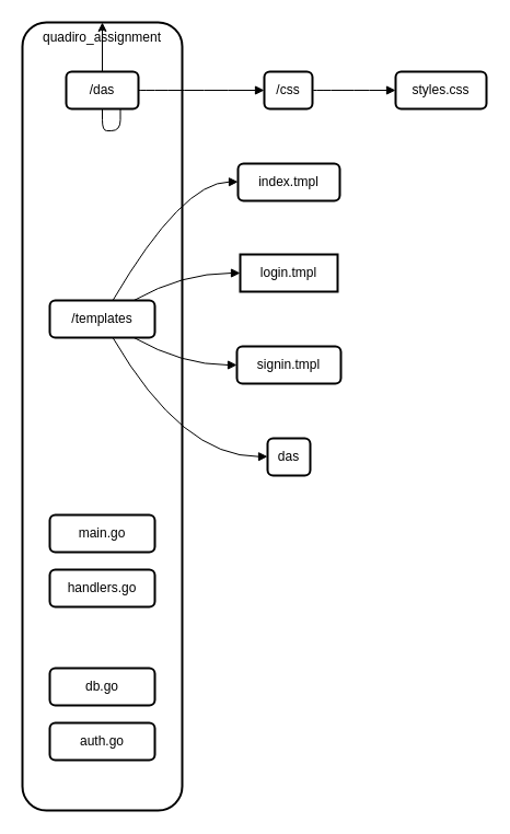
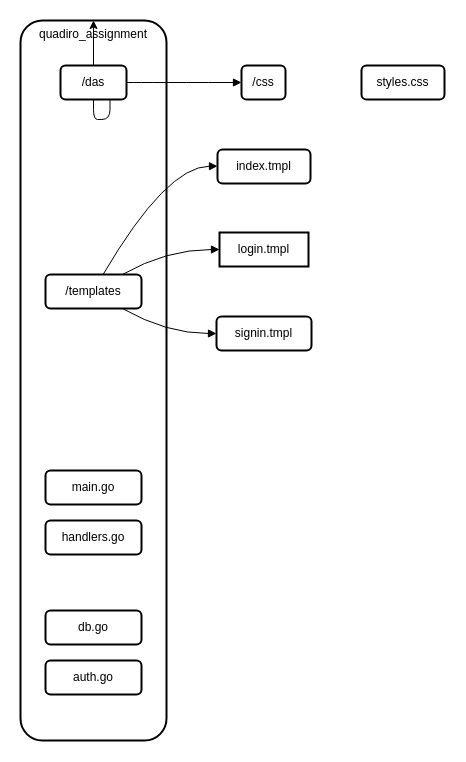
- <mxCell id="13" value="" style="curved=1;startArrow=none;endArrow=block;exitX=1.01;exitY=0.5;entryX=0;entryY=0.5;" parent="1" source="6" target="7" edge="1"><mxGeometry relative="1" as="geometry"><Array as="points" /></mxGeometry></mxCell>
- <mxCell id="17" value="" style="curved=1;startArrow=none;endArrow=block;exitX=0.6;exitY=1;entryX=-0.01;entryY=0.49;" parent="1" source="5" target="11" edge="1"><mxGeometry relative="1" as="geometry"><Array as="points"><mxPoint x="166" y="417" /></Array></mxGeometry></mxCell>
- <mxCell id="11" value="das" style="whiteSpace=wrap;strokeWidth=2;rounded=1;" parent="1" vertex="1"><mxGeometry x="244" y="400" width="39" height="34" as="geometry" /></mxCell>
